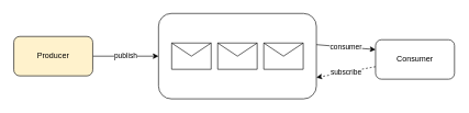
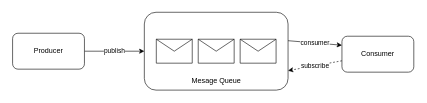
- <mxCell id="5" value="Producer" style="rounded=1;whiteSpace=wrap;html=1;fillColor=#fff2cc;" vertex="1" parent="1"><mxGeometry x="20" y="55" width="120" height="60" as="geometry" /></mxCell>
+ <mxCell id="5" value="Producer" style="rounded=1;whiteSpace=wrap;html=1;" vertex="1" parent="1"><mxGeometry x="20" y="55" width="120" height="60" as="geometry" /></mxCell>
+ <mxCell id="9" value="Mesage Queue" style="text;html=1;align=center;verticalAlign=middle;resizable=0;points=[];autosize=1;strokeColor=none;fillColor=none;" vertex="1" parent="1"><mxGeometry x="305" y="120" width="110" height="30" as="geometry" /></mxCell>
